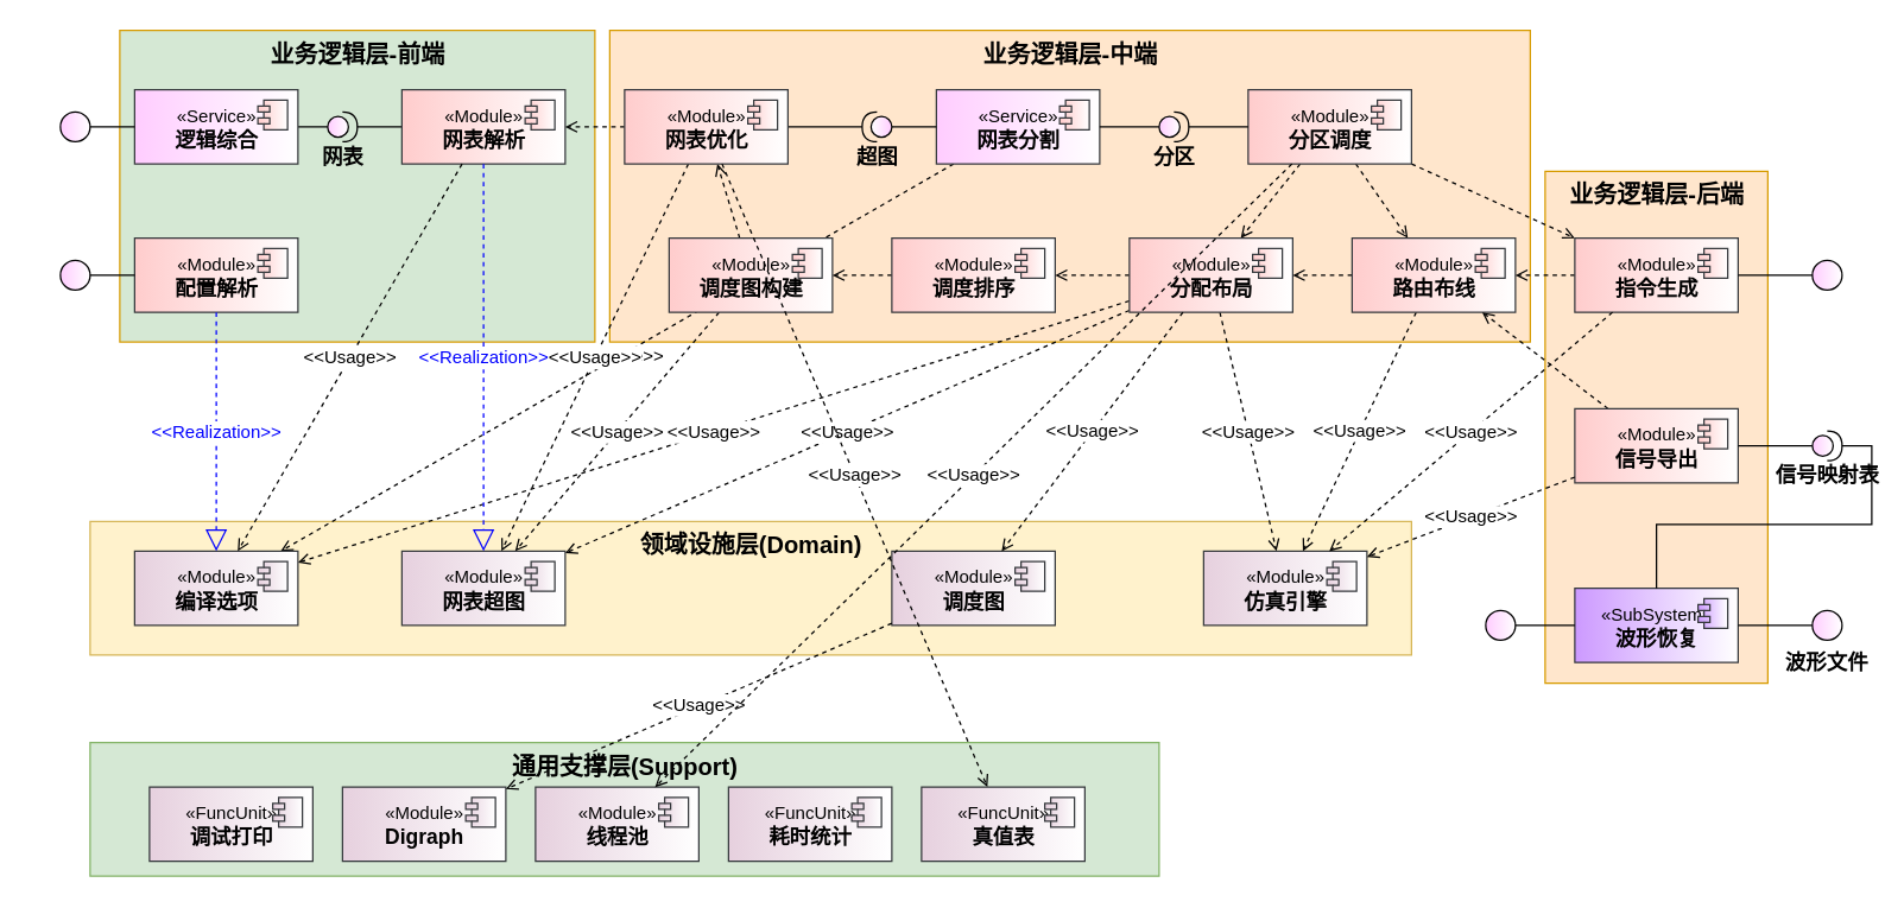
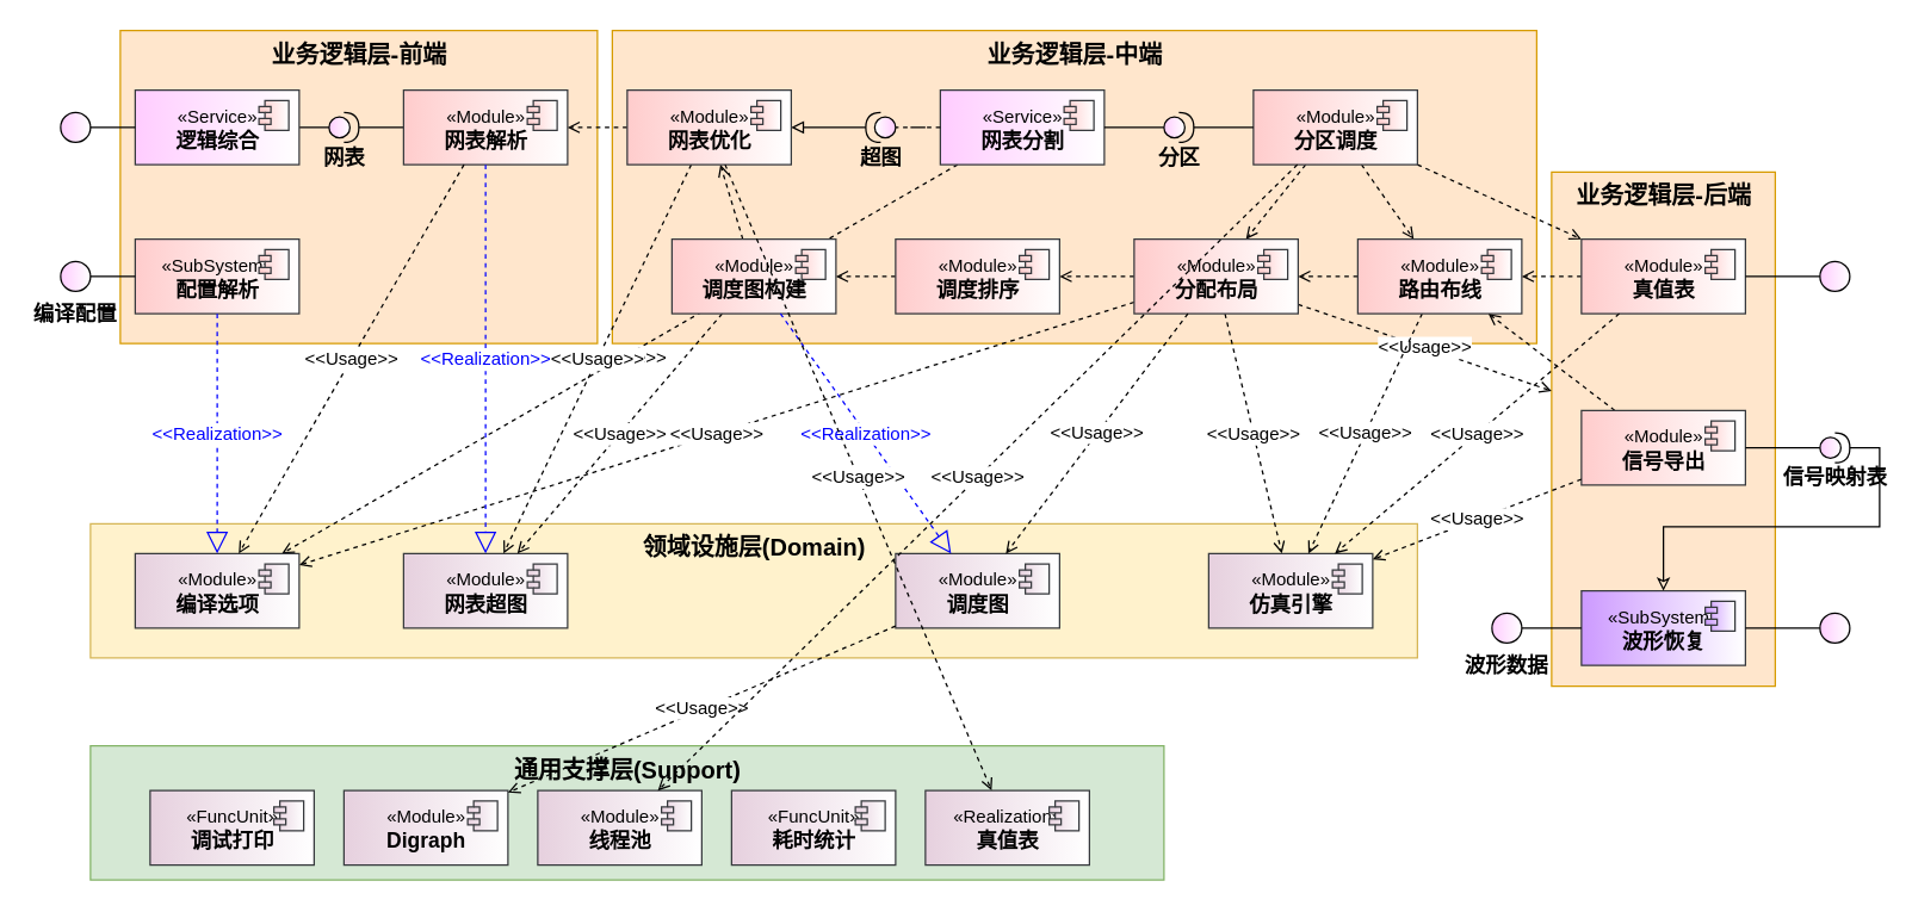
- <mxCell id="34" style="edgeStyle=orthogonalEdgeStyle;rounded=0;orthogonalLoop=1;jettySize=auto;html=1;exitX=1;exitY=0.5;exitDx=0;exitDy=0;exitPerimeter=0;fontSize=14;endArrow=none;endFill=0;" edge="1" parent="1" source="35" target="66"><mxGeometry relative="1" as="geometry"><mxPoint x="610" y="60" as="targetPoint" /></mxGeometry></mxCell>
+ <mxCell id="34" style="edgeStyle=orthogonalEdgeStyle;rounded=0;orthogonalLoop=1;jettySize=auto;html=1;exitX=1;exitY=0.5;exitDx=0;exitDy=0;exitPerimeter=0;fontSize=14;endArrow=block;endFill=0;" edge="1" parent="1" source="35" target="66"><mxGeometry relative="1" as="geometry"><mxPoint x="610" y="60" as="targetPoint" /></mxGeometry></mxCell>
- <mxCell id="33" style="edgeStyle=orthogonalEdgeStyle;rounded=0;orthogonalLoop=1;jettySize=auto;html=1;entryX=0;entryY=0.5;entryDx=0;entryDy=0;entryPerimeter=0;fontSize=14;endArrow=none;endFill=0;" edge="1" parent="1" source="31" target="35"><mxGeometry relative="1" as="geometry"><mxPoint x="420" y="105" as="sourcePoint" /></mxGeometry></mxCell>
+ <mxCell id="33" style="edgeStyle=orthogonalEdgeStyle;rounded=0;orthogonalLoop=1;jettySize=auto;html=1;entryX=0;entryY=0.5;entryDx=0;entryDy=0;entryPerimeter=0;fontSize=14;endArrow=none;endFill=0;dashed=1;" edge="1" parent="1" source="31" target="35"><mxGeometry relative="1" as="geometry"><mxPoint x="420" y="105" as="sourcePoint" /></mxGeometry></mxCell>
- <mxCell id="14" value="业务逻辑层-前端" style="html=1;verticalAlign=top;fillColor=#d5e8d4;strokeColor=#d79b00;fontSize=16;fontStyle=1;" vertex="1" parent="1"><mxGeometry x="80" y="20" width="320" height="210" as="geometry" /></mxCell>
+ <mxCell id="14" value="业务逻辑层-前端" style="html=1;verticalAlign=top;fillColor=#ffe6cc;strokeColor=#d79b00;fontSize=16;fontStyle=1" vertex="1" parent="1"><mxGeometry x="80" y="20" width="320" height="210" as="geometry" /></mxCell>
- <mxCell id="91" value="&lt;font style=&quot;font-size: 12px;&quot;&gt;«Module»&lt;/font&gt;&lt;br style=&quot;font-size: 14px;&quot;&gt;&lt;b&gt;配置解析&lt;/b&gt;" style="html=1;dropTarget=0;fontSize=14;fillColor=#ffcccc;strokeColor=#36393d;gradientColor=#FFFFFF;gradientDirection=east;" vertex="1" parent="1"><mxGeometry x="90" y="160" width="110" height="50" as="geometry" /></mxCell>
+ <mxCell id="91" value="&lt;font style=&quot;font-size: 12px;&quot;&gt;«SubSystem»&lt;/font&gt;&lt;br style=&quot;font-size: 14px;&quot;&gt;&lt;b&gt;配置解析&lt;/b&gt;" style="html=1;dropTarget=0;fontSize=14;fillColor=#ffcccc;strokeColor=#36393d;gradientColor=#FFFFFF;gradientDirection=east;" vertex="1" parent="1"><mxGeometry x="90" y="160" width="110" height="50" as="geometry" /></mxCell>
- <mxCell id="73" value="&lt;font style=&quot;font-size: 12px;&quot;&gt;«Module»&lt;/font&gt;&lt;br style=&quot;font-size: 14px;&quot;&gt;&lt;b&gt;指令生成&lt;/b&gt;" style="html=1;dropTarget=0;fontSize=14;fillColor=#ffcccc;strokeColor=#36393d;gradientColor=#FFFFFF;gradientDirection=east;" vertex="1" parent="1"><mxGeometry x="1060" y="160" width="110" height="50" as="geometry" /></mxCell>
+ <mxCell id="73" value="&lt;font style=&quot;font-size: 12px;&quot;&gt;«Module»&lt;/font&gt;&lt;br style=&quot;font-size: 14px;&quot;&gt;&lt;b&gt;真值表&lt;/b&gt;" style="html=1;dropTarget=0;fontSize=14;fillColor=#ffcccc;strokeColor=#36393d;gradientColor=#FFFFFF;gradientDirection=east;" vertex="1" parent="1"><mxGeometry x="1060" y="160" width="110" height="50" as="geometry" /></mxCell>
+ <mxCell id="99" value="编译配置" style="text;html=1;strokeColor=none;fillColor=none;align=center;verticalAlign=middle;whiteSpace=wrap;rounded=0;fontSize=14;fontStyle=1" vertex="1" parent="1"><mxGeometry x="20" y="195" width="60" height="30" as="geometry" /></mxCell>
- <mxCell id="19" value="&amp;lt;&amp;lt;Usage&amp;gt;&amp;gt;" style="rounded=0;orthogonalLoop=1;jettySize=auto;html=1;fontSize=12;endArrow=open;endFill=0;dashed=1;" edge="1" parent="1" source="56" target="22"><mxGeometry relative="1" as="geometry"><mxPoint x="660.909" y="220" as="sourcePoint" /><mxPoint x="579.091" y="280" as="targetPoint" /></mxGeometry></mxCell>
+ <mxCell id="19" value="&amp;lt;&amp;lt;Usage&amp;gt;&amp;gt;" style="rounded=0;orthogonalLoop=1;jettySize=auto;html=1;fontSize=12;endArrow=open;endFill=0;dashed=1;" edge="1" parent="1" source="56" target="11"><mxGeometry relative="1" as="geometry"><mxPoint x="660.909" y="220" as="sourcePoint" /><mxPoint x="579.091" y="280" as="targetPoint" /></mxGeometry></mxCell>
+ <mxCell id="70" value="&amp;lt;&amp;lt;Realization&amp;gt;&amp;gt;" style="endArrow=block;dashed=1;endFill=0;endSize=12;html=1;rounded=0;fontSize=12;strokeColor=#0000FF;fontColor=#0000FF;" edge="1" parent="1" source="44" target="52"><mxGeometry width="160" relative="1" as="geometry"><mxPoint x="285" y="263" as="sourcePoint" /><mxPoint x="450" y="350" as="targetPoint" /></mxGeometry></mxCell>
- <mxCell id="84" style="edgeStyle=orthogonalEdgeStyle;rounded=0;orthogonalLoop=1;jettySize=auto;html=1;exitX=1;exitY=0.5;exitDx=0;exitDy=0;exitPerimeter=0;fontSize=14;endArrow=none;endFill=0;" edge="1" parent="1" source="85" target="78"><mxGeometry relative="1" as="geometry"><mxPoint x="1290" y="390" as="targetPoint" /></mxGeometry></mxCell>
+ <mxCell id="84" style="edgeStyle=orthogonalEdgeStyle;rounded=0;orthogonalLoop=1;jettySize=auto;html=1;exitX=1;exitY=0.5;exitDx=0;exitDy=0;exitPerimeter=0;fontSize=14;endArrow=classic;endFill=0;" edge="1" parent="1" source="85" target="78"><mxGeometry relative="1" as="geometry"><mxPoint x="1290" y="390" as="targetPoint" /></mxGeometry></mxCell>
+ <mxCell id="96" value="波形数据" style="text;html=1;strokeColor=none;fillColor=none;align=center;verticalAlign=middle;whiteSpace=wrap;rounded=0;fontSize=14;fontStyle=1" vertex="1" parent="1"><mxGeometry x="980" y="431" width="60" height="30" as="geometry" /></mxCell>
- <mxCell id="88" value="波形文件" style="text;html=1;strokeColor=none;fillColor=none;align=center;verticalAlign=middle;whiteSpace=wrap;rounded=0;fontSize=14;fontStyle=1" vertex="1" parent="1"><mxGeometry x="1200" y="431" width="60" height="30" as="geometry" /></mxCell>
- <mxCell id="15" value="&lt;font style=&quot;font-size: 12px;&quot;&gt;«FuncUnit»&lt;/font&gt;&lt;br style=&quot;font-size: 14px;&quot;&gt;&lt;b&gt;真值表&lt;/b&gt;" style="html=1;dropTarget=0;fontSize=14;fillColor=#E6D0DE;strokeColor=#36393d;gradientColor=#FFFFFF;gradientDirection=east;" vertex="1" parent="1"><mxGeometry x="620" y="530" width="110" height="50" as="geometry" /></mxCell>
+ <mxCell id="15" value="&lt;font style=&quot;font-size: 12px;&quot;&gt;«Realization»&lt;/font&gt;&lt;br style=&quot;font-size: 14px;&quot;&gt;&lt;b&gt;真值表&lt;/b&gt;" style="html=1;dropTarget=0;fontSize=14;fillColor=#E6D0DE;strokeColor=#36393d;gradientColor=#FFFFFF;gradientDirection=east;" vertex="1" parent="1"><mxGeometry x="620" y="530" width="110" height="50" as="geometry" /></mxCell>
